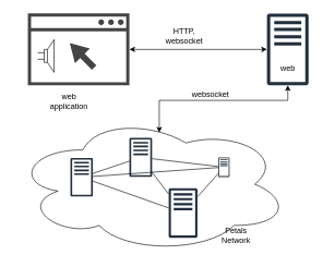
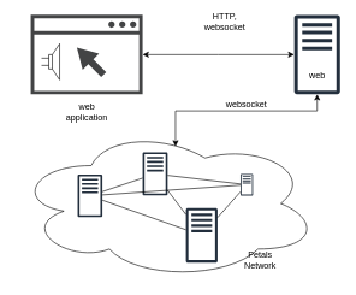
- <mxCell id="19" value="HTTP, websocket" style="text;html=1;strokeColor=none;fillColor=none;align=center;verticalAlign=middle;whiteSpace=wrap;rounded=0;" parent="1" vertex="1"><mxGeometry x="251.23" y="40" width="60" height="30" as="geometry" /></mxCell>
+ <mxCell id="19" value="HTTP, websocket" style="text;html=1;strokeColor=none;fillColor=none;align=center;verticalAlign=middle;whiteSpace=wrap;rounded=0;" parent="1" vertex="1"><mxGeometry x="281.23" y="15" width="60" height="30" as="geometry" /></mxCell>
- <mxCell id="18" value="websocket" style="text;html=1;strokeColor=none;fillColor=none;align=center;verticalAlign=middle;whiteSpace=wrap;rounded=0;" parent="1" vertex="1"><mxGeometry x="291.23" y="130" width="60" height="30" as="geometry" /></mxCell>
+ <mxCell id="18" value="websocket" style="text;html=1;strokeColor=none;fillColor=none;align=center;verticalAlign=middle;whiteSpace=wrap;rounded=0;" parent="1" vertex="1"><mxGeometry x="311.23" y="130" width="60" height="30" as="geometry" /></mxCell>
- <mxCell id="21" value="web application" style="text;html=1;strokeColor=none;fillColor=none;align=center;verticalAlign=middle;whiteSpace=wrap;rounded=0;" parent="1" vertex="1"><mxGeometry x="74.53" y="140" width="60" height="30" as="geometry" /></mxCell>
+ <mxCell id="21" value="web application" style="text;html=1;strokeColor=none;fillColor=none;align=center;verticalAlign=middle;whiteSpace=wrap;rounded=0;" parent="1" vertex="1"><mxGeometry x="89.53" y="140" width="60" height="30" as="geometry" /></mxCell>
